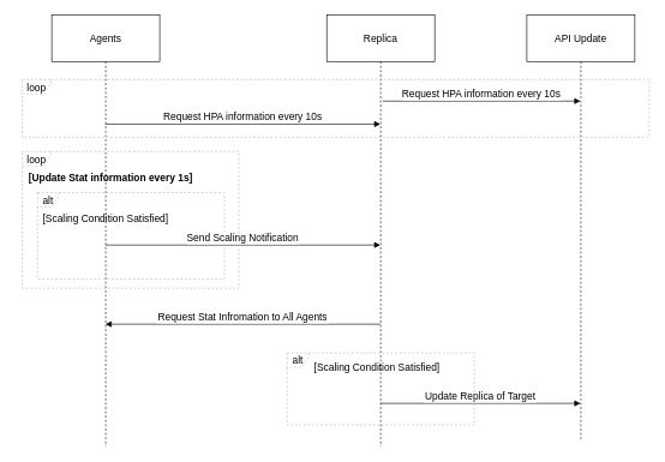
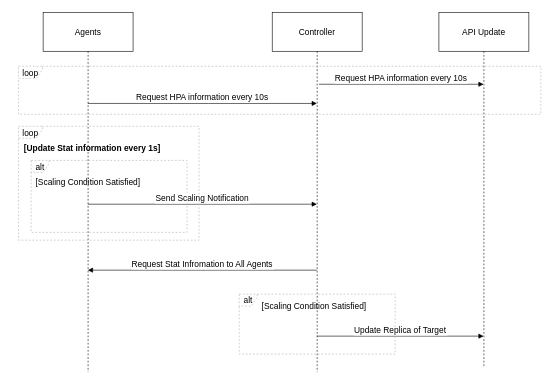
- <mxCell id="3" value="Replica" style="shape=umlLifeline;perimeter=lifelinePerimeter;whiteSpace=wrap;container=1;dropTarget=0;collapsible=0;recursiveResize=0;outlineConnect=0;portConstraint=eastwest;newEdgeStyle={&quot;edgeStyle&quot;:&quot;elbowEdgeStyle&quot;,&quot;elbow&quot;:&quot;vertical&quot;,&quot;curved&quot;:0,&quot;rounded&quot;:0};size=65;fontSize=14;" parent="1" vertex="1"><mxGeometry x="453" width="150" height="600" as="geometry" y="20" /></mxCell>
+ <mxCell id="3" value="Controller" style="shape=umlLifeline;perimeter=lifelinePerimeter;whiteSpace=wrap;container=1;dropTarget=0;collapsible=0;recursiveResize=0;outlineConnect=0;portConstraint=eastwest;newEdgeStyle={&quot;edgeStyle&quot;:&quot;elbowEdgeStyle&quot;,&quot;elbow&quot;:&quot;vertical&quot;,&quot;curved&quot;:0,&quot;rounded&quot;:0};size=65;fontSize=14;" parent="1" vertex="1"><mxGeometry x="453" width="150" height="600" as="geometry" y="20" /></mxCell>
